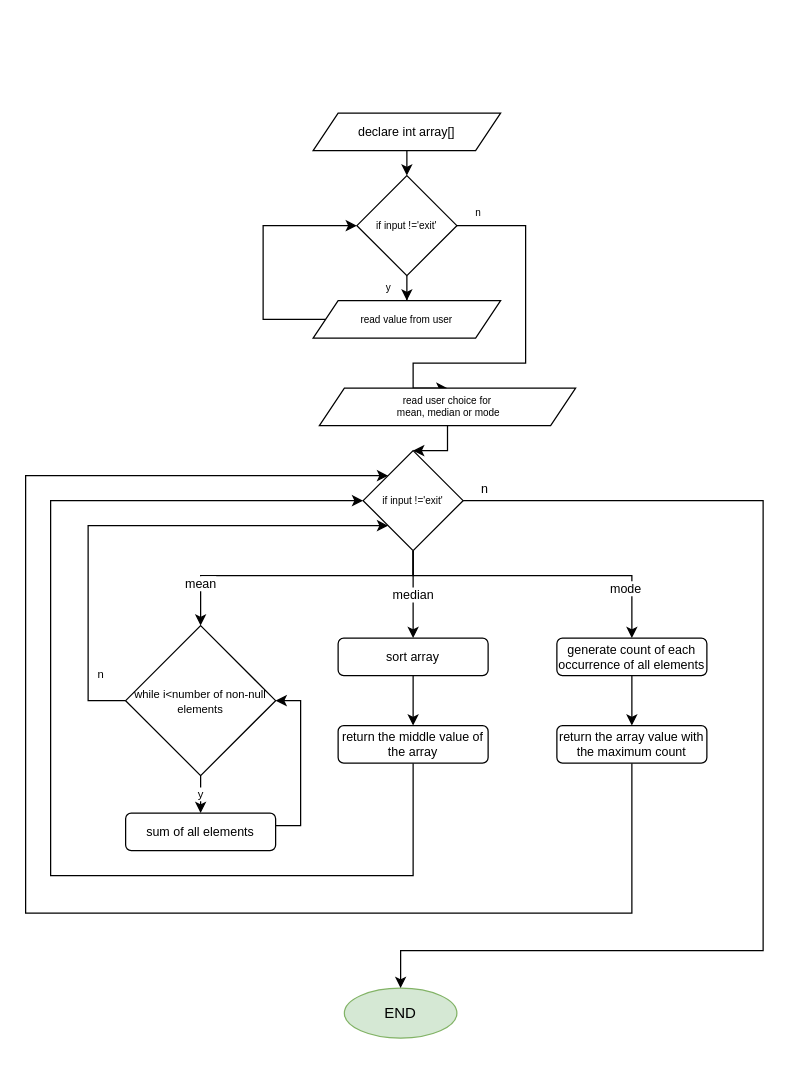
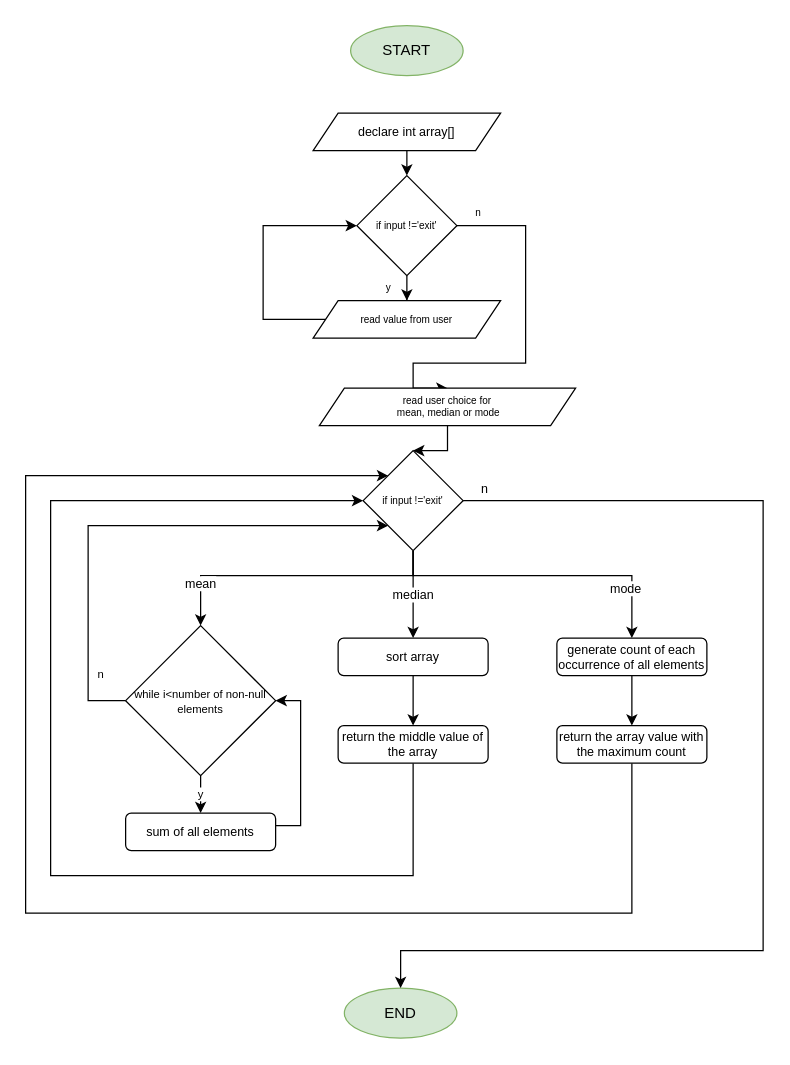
+ <mxCell id="2" value="START" style="ellipse;whiteSpace=wrap;html=1;fillColor=#d5e8d4;strokeColor=#82b366;" vertex="1" parent="1"><mxGeometry x="280" y="20" width="90" height="40" as="geometry" /></mxCell>
